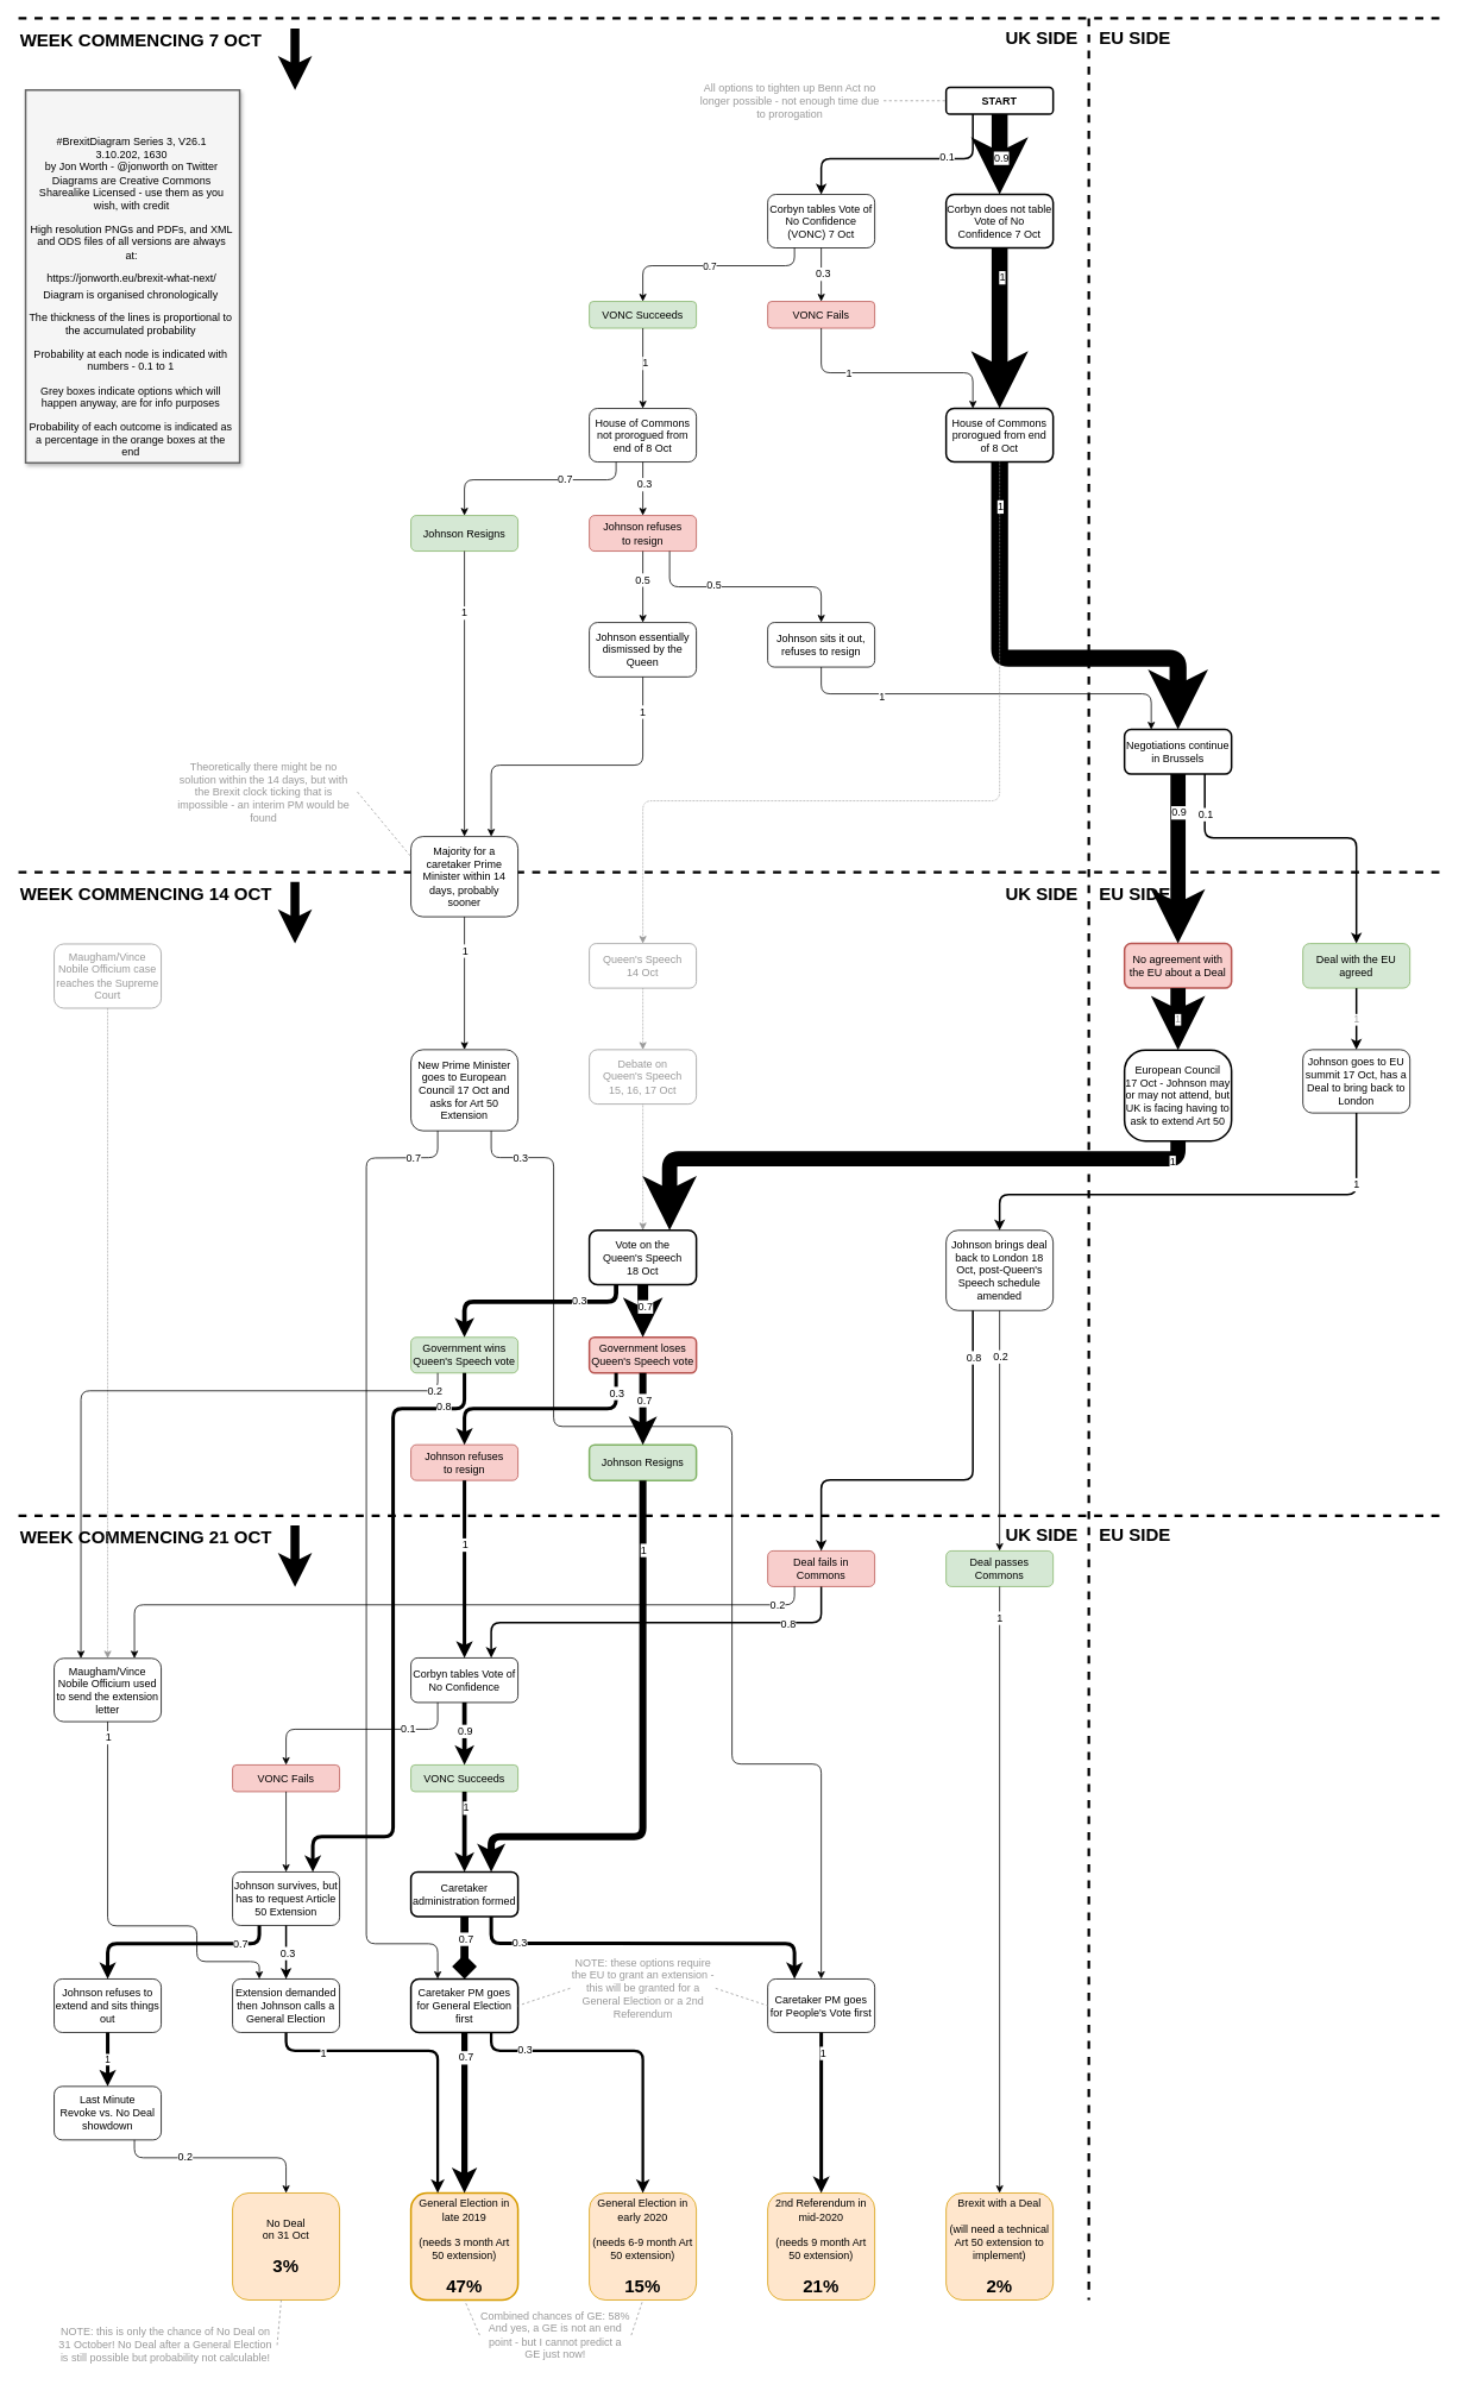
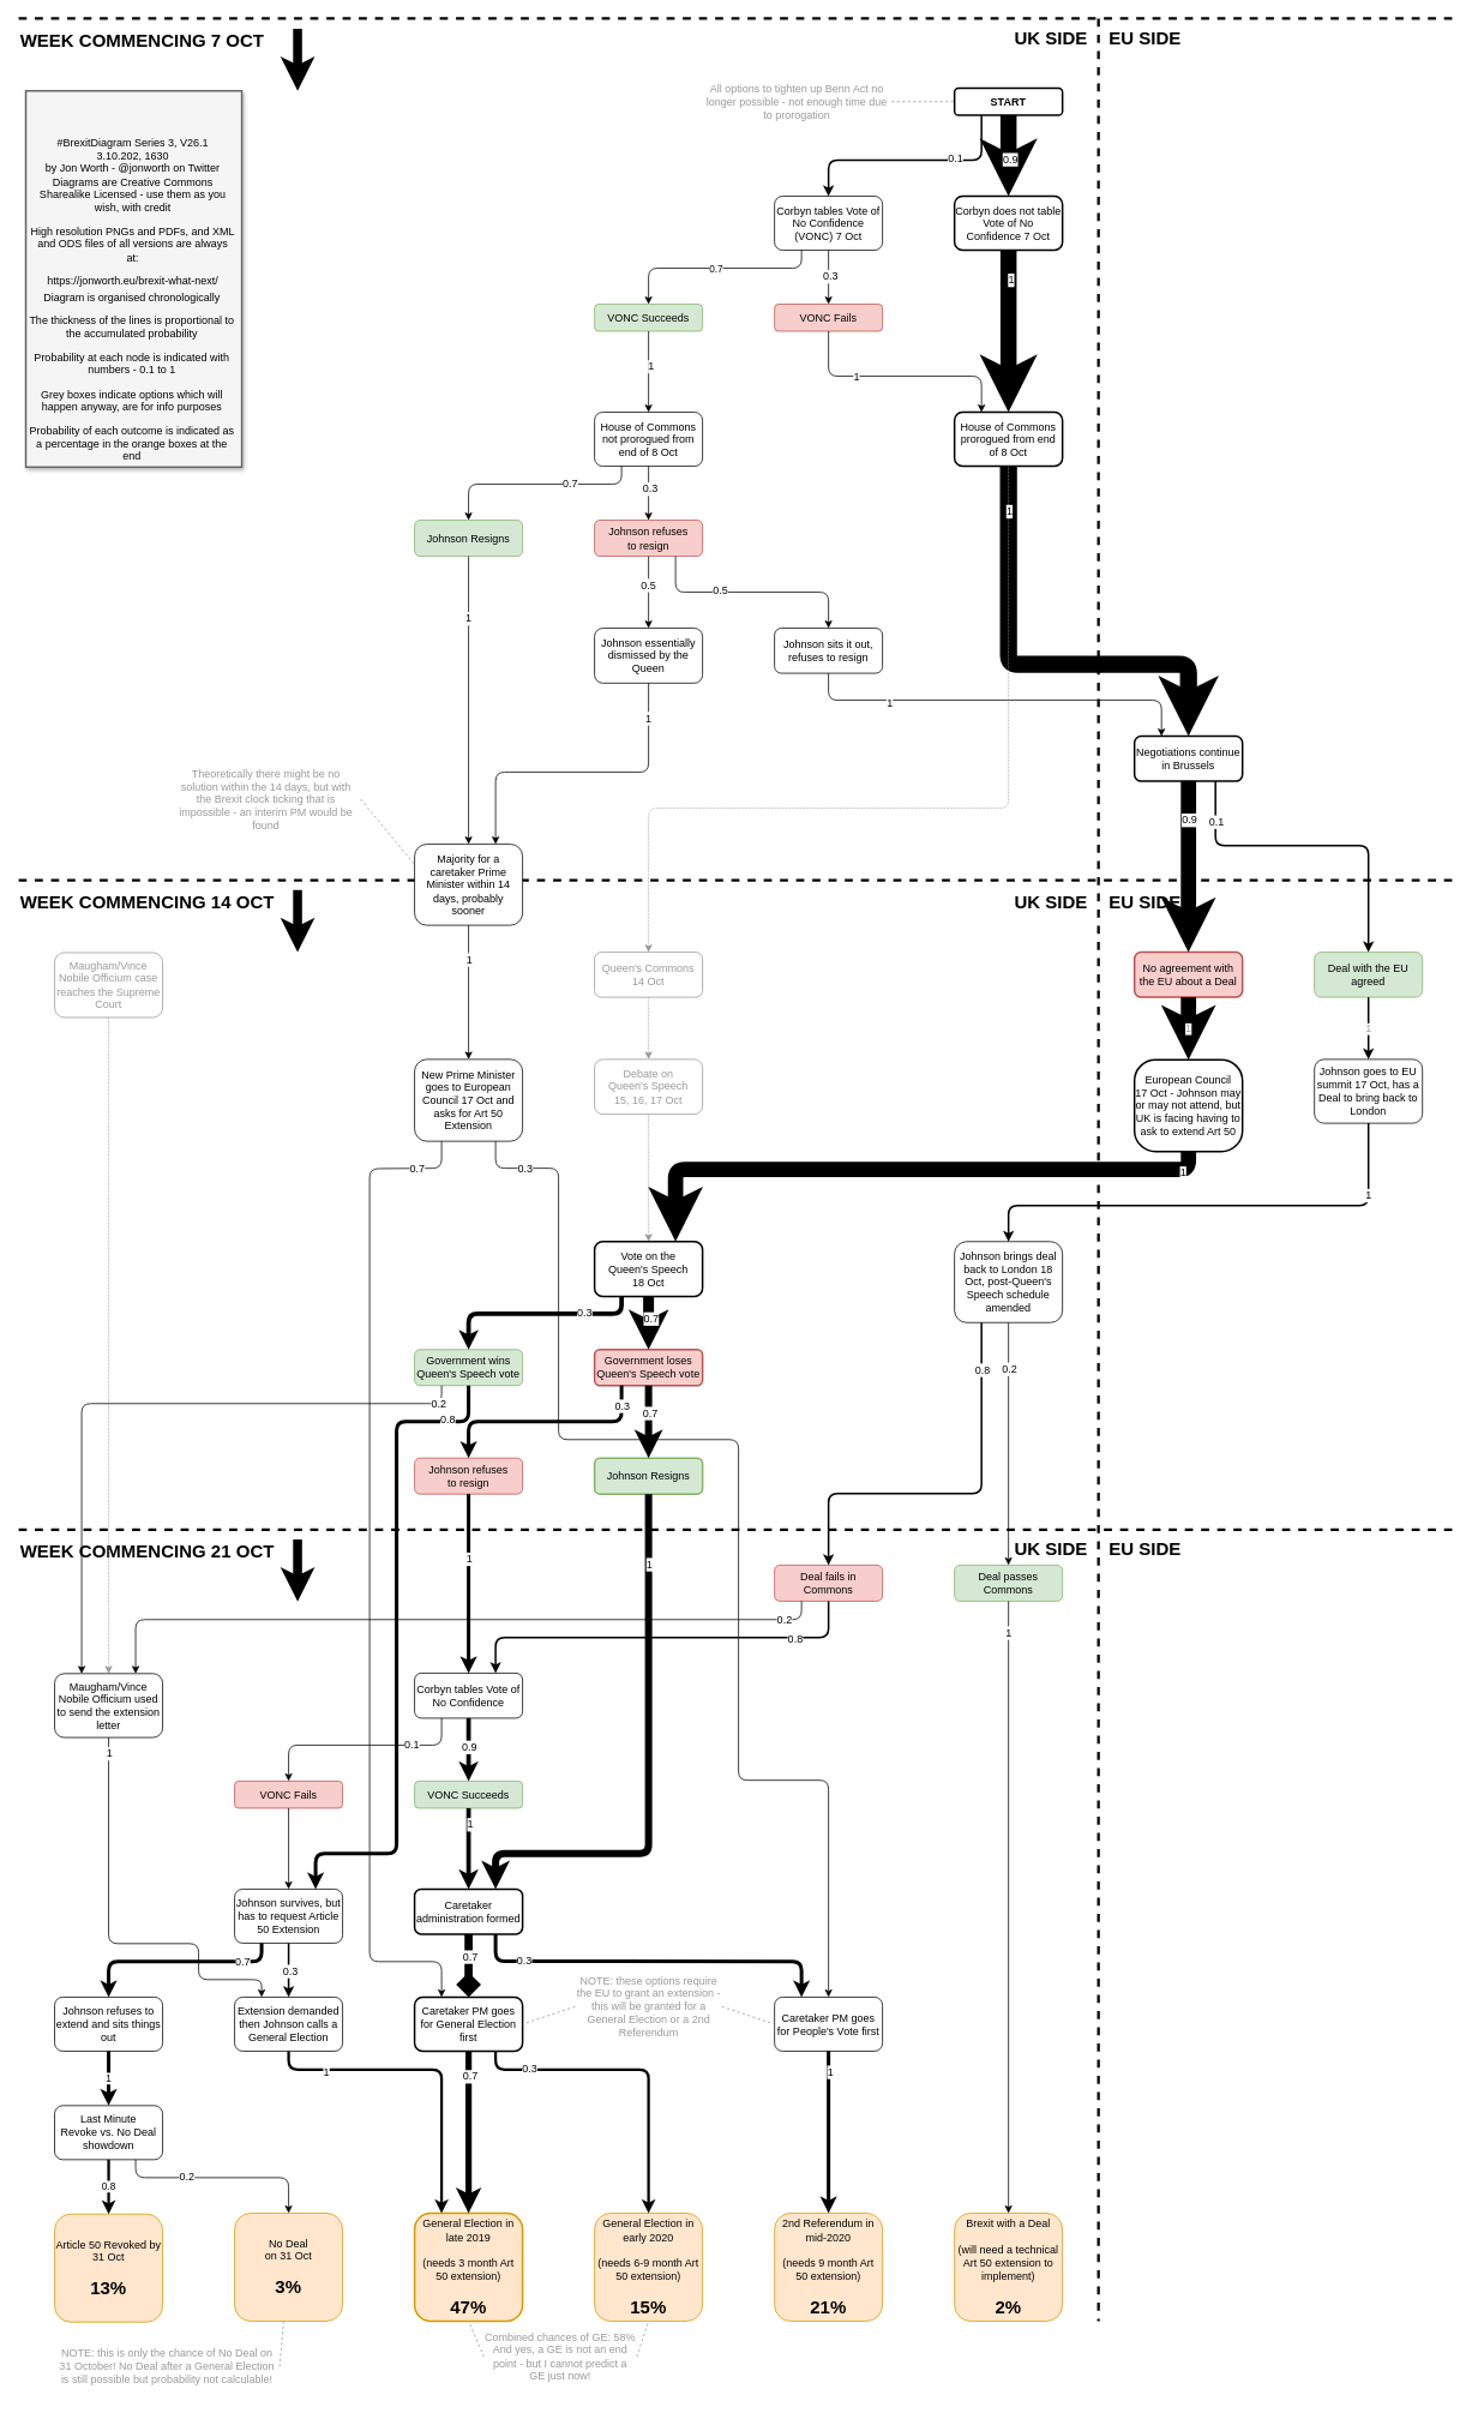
- <mxCell id="55" value="Queen's Speech&lt;br&gt;14 Oct" style="rounded=1;whiteSpace=wrap;html=1;strokeColor=#999999;fontColor=#999999;" parent="1" vertex="1"><mxGeometry x="660" y="1057.5" width="120" height="50" as="geometry" /></mxCell>
+ <mxCell id="55" value="Queen's Commons&lt;br&gt;14 Oct" style="rounded=1;whiteSpace=wrap;html=1;strokeColor=#999999;fontColor=#999999;" parent="1" vertex="1"><mxGeometry x="660" y="1057.5" width="120" height="50" as="geometry" /></mxCell>
+ <mxCell id="149" value="0.8" style="endArrow=classic;html=1;strokeColor=#000000;strokeWidth=3;fontColor=#000000;entryX=0.5;entryY=0;entryDx=0;entryDy=0;exitX=0.5;exitY=1;exitDx=0;exitDy=0;" parent="1" source="144" target="148" edge="1"><mxGeometry width="50" height="50" relative="1" as="geometry"><mxPoint x="130" y="2288.5" as="sourcePoint" /><mxPoint x="130" y="2349" as="targetPoint" /></mxGeometry></mxCell>
+ <mxCell id="148" value="Article 50 Revoked by 31 Oct&lt;br&gt;&lt;br&gt;&lt;b&gt;&lt;font style=&quot;font-size: 20px&quot;&gt;13%&lt;/font&gt;&lt;/b&gt;" style="rounded=1;whiteSpace=wrap;html=1;fillColor=#ffe6cc;strokeColor=#d79b00;" parent="1" vertex="1"><mxGeometry x="60" y="2459.5" width="120" height="120" as="geometry" /></mxCell>
